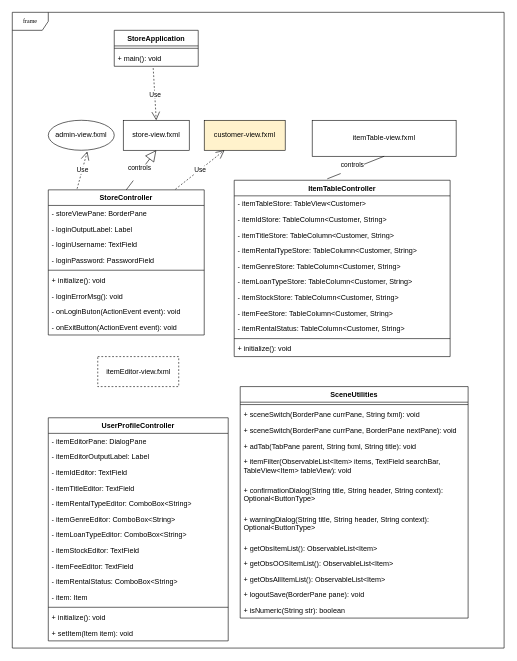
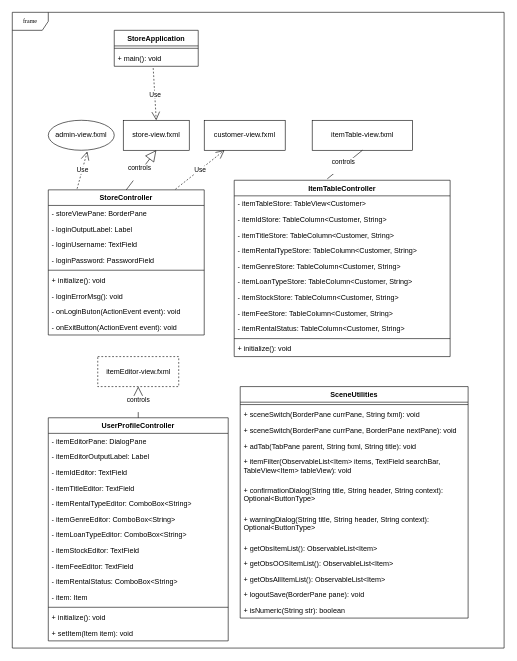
- <mxCell id="46" value="customer-view.fxml" style="html=1;whiteSpace=wrap;fillColor=#fff2cc;" vertex="1" parent="1"><mxGeometry x="340" y="200" width="135" height="50" as="geometry" /></mxCell>
+ <mxCell id="46" value="customer-view.fxml" style="html=1;whiteSpace=wrap;" vertex="1" parent="1"><mxGeometry x="340" y="200" width="135" height="50" as="geometry" /></mxCell>
- <mxCell id="32" value="itemTable-view.fxml" style="html=1;whiteSpace=wrap;" vertex="1" parent="1"><mxGeometry x="520" y="200" width="240" height="60" as="geometry" /></mxCell>
+ <mxCell id="32" value="itemTable-view.fxml" style="html=1;whiteSpace=wrap;" vertex="1" parent="1"><mxGeometry x="520" y="200" width="167.5" height="50" as="geometry" /></mxCell>
+ <mxCell id="31" value="&lt;div&gt;controls&lt;/div&gt;&lt;div&gt;&lt;br&gt;&lt;/div&gt;" style="endArrow=block;endSize=16;endFill=0;html=1;rounded=0;exitX=0.5;exitY=0;exitDx=0;exitDy=0;entryX=0.5;entryY=1;entryDx=0;entryDy=0;" edge="1" parent="1" source="16" target="15"><mxGeometry x="-0.111" width="160" relative="1" as="geometry"><mxPoint x="180" y="870" as="sourcePoint" /><mxPoint x="340" y="870" as="targetPoint" /><mxPoint as="offset" /></mxGeometry></mxCell>
